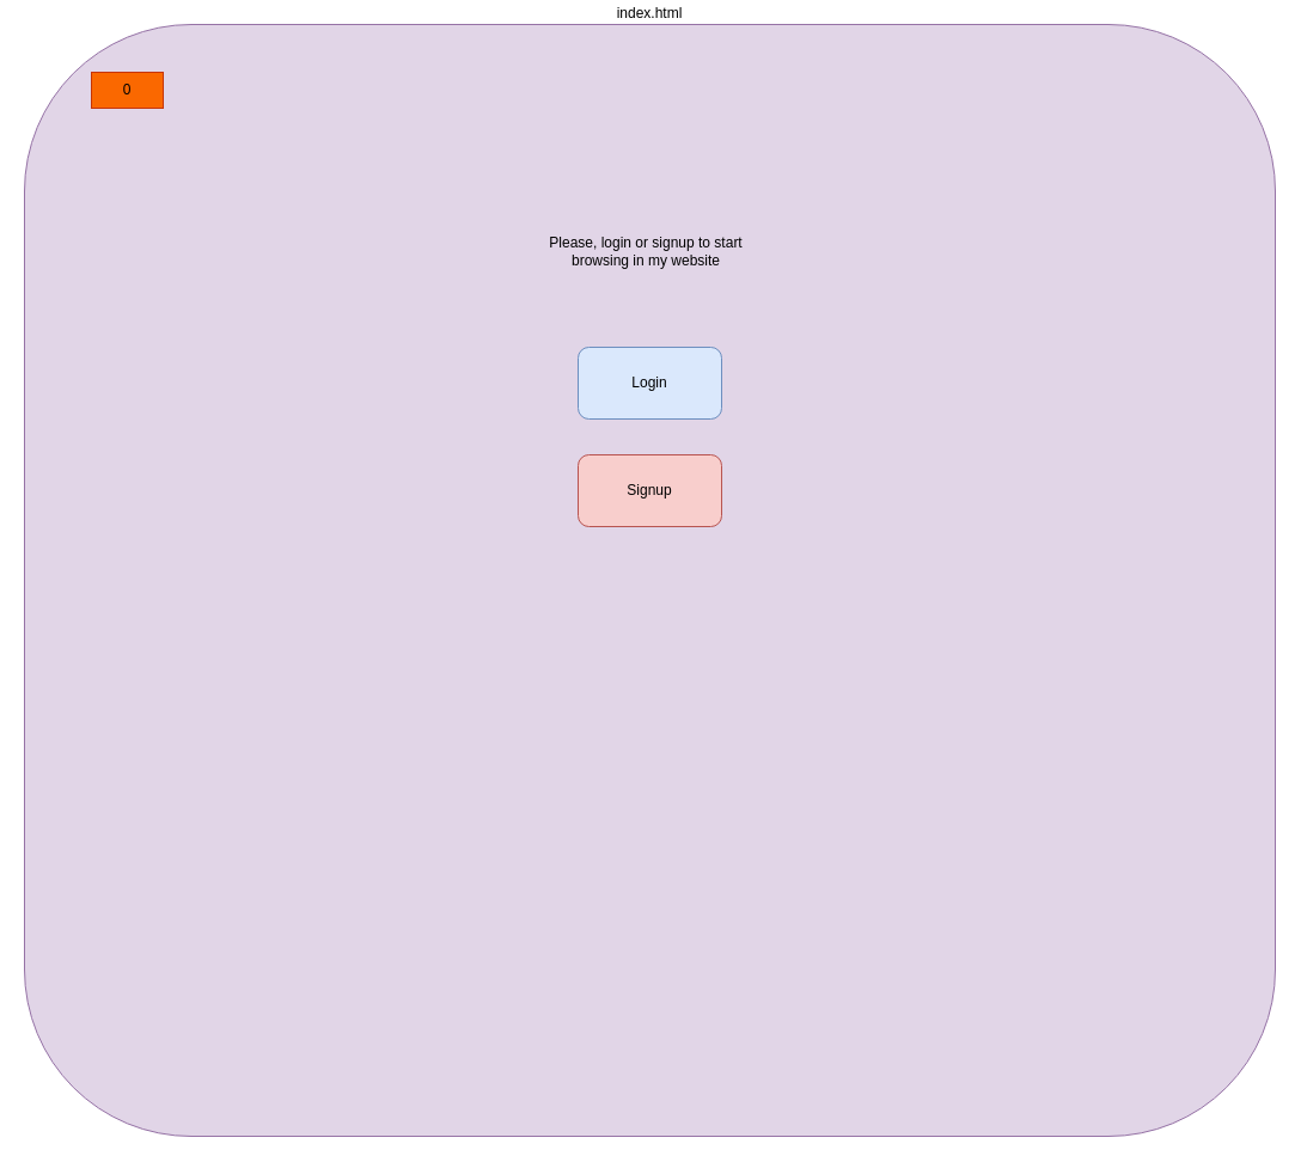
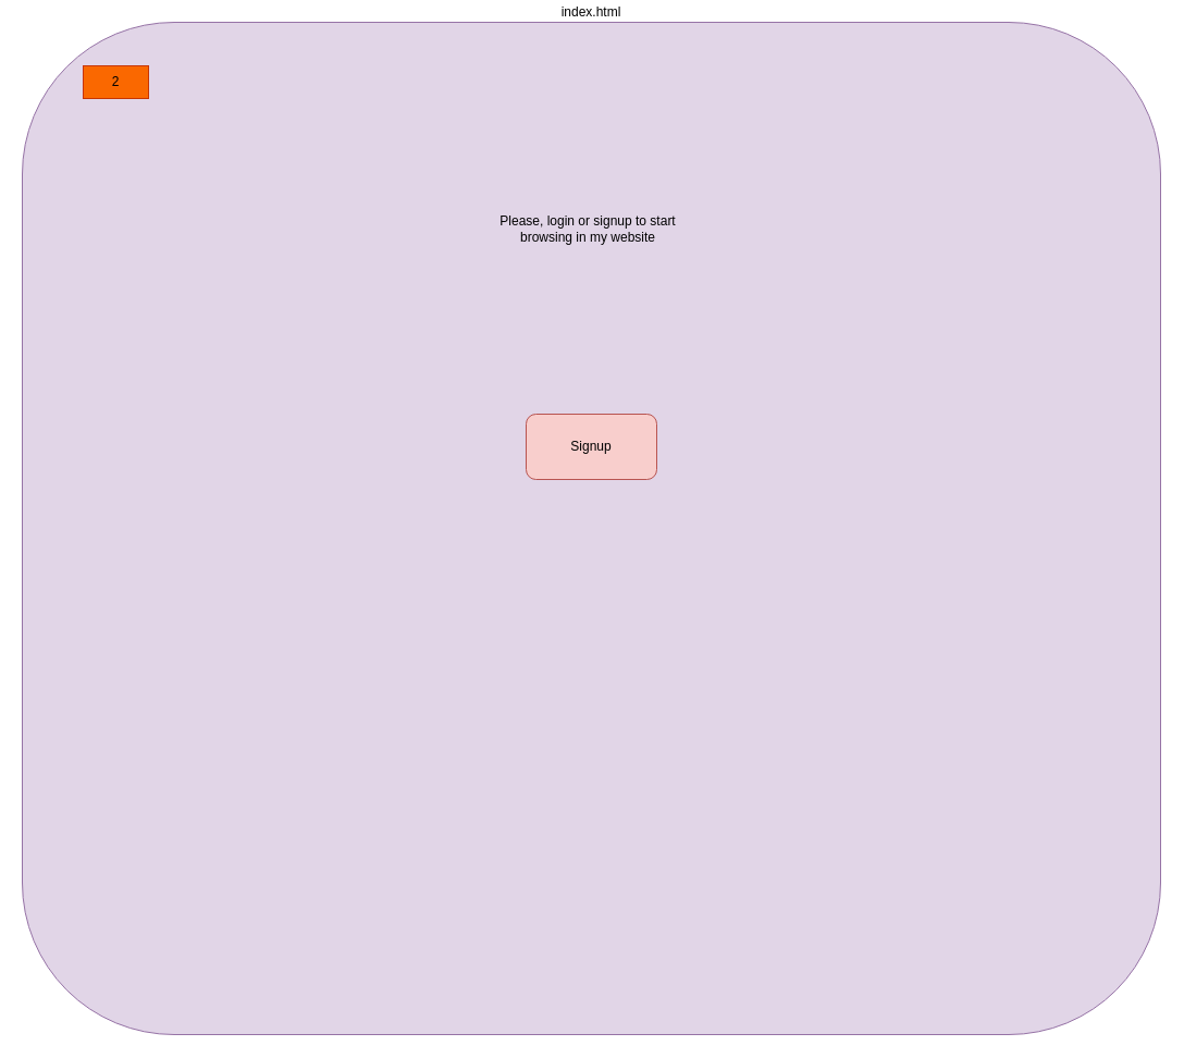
- <mxCell id="3" value="0" style="text;html=1;strokeColor=#C73500;fillColor=#fa6800;align=center;verticalAlign=middle;whiteSpace=wrap;rounded=0;fontColor=#000000;" vertex="1" parent="1"><mxGeometry x="76" y="60" width="60" height="30" as="geometry" /></mxCell>
+ <mxCell id="3" value="2" style="text;html=1;strokeColor=#C73500;fillColor=#fa6800;align=center;verticalAlign=middle;whiteSpace=wrap;rounded=0;fontColor=#000000;" vertex="1" parent="1"><mxGeometry x="76" y="60" width="60" height="30" as="geometry" /></mxCell>
- <mxCell id="5" value="Login" style="rounded=1;whiteSpace=wrap;html=1;fillColor=#dae8fc;strokeColor=#6c8ebf;" vertex="1" parent="1"><mxGeometry x="483" y="290" width="120" height="60" as="geometry" /></mxCell>
